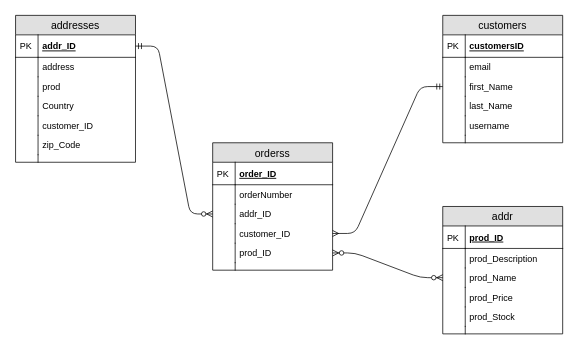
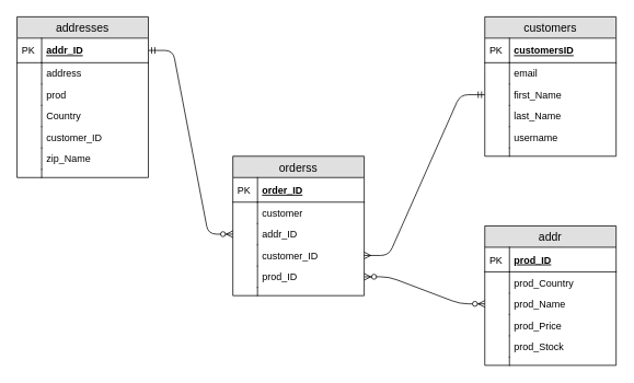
- <mxCell id="52" value="zip_Code" style="shape=partialRectangle;top=0;left=0;right=0;bottom=0;align=left;verticalAlign=top;fillColor=none;spacingLeft=34;spacingRight=4;overflow=hidden;rotatable=0;points=[[0,0.5],[1,0.5]];portConstraint=eastwest;dropTarget=0;fontSize=12;" vertex="1" parent="41"><mxGeometry y="160" width="160" height="26" as="geometry" /></mxCell>
+ <mxCell id="52" value="zip_Name" style="shape=partialRectangle;top=0;left=0;right=0;bottom=0;align=left;verticalAlign=top;fillColor=none;spacingLeft=34;spacingRight=4;overflow=hidden;rotatable=0;points=[[0,0.5],[1,0.5]];portConstraint=eastwest;dropTarget=0;fontSize=12;" vertex="1" parent="41"><mxGeometry y="160" width="160" height="26" as="geometry" /></mxCell>
- <mxCell id="18" value="orderNumber" style="shape=partialRectangle;top=0;left=0;right=0;bottom=0;align=left;verticalAlign=top;fillColor=none;spacingLeft=34;spacingRight=4;overflow=hidden;rotatable=0;points=[[0,0.5],[1,0.5]];portConstraint=eastwest;dropTarget=0;fontSize=12;" vertex="1" parent="15"><mxGeometry y="56" width="160" height="26" as="geometry" /></mxCell>
+ <mxCell id="18" value="customer" style="shape=partialRectangle;top=0;left=0;right=0;bottom=0;align=left;verticalAlign=top;fillColor=none;spacingLeft=34;spacingRight=4;overflow=hidden;rotatable=0;points=[[0,0.5],[1,0.5]];portConstraint=eastwest;dropTarget=0;fontSize=12;" vertex="1" parent="15"><mxGeometry y="56" width="160" height="26" as="geometry" /></mxCell>
- <mxCell id="31" value="prod_Description" style="shape=partialRectangle;top=0;left=0;right=0;bottom=0;align=left;verticalAlign=top;fillColor=none;spacingLeft=34;spacingRight=4;overflow=hidden;rotatable=0;points=[[0,0.5],[1,0.5]];portConstraint=eastwest;dropTarget=0;fontSize=12;" vertex="1" parent="28"><mxGeometry y="56" width="160" height="26" as="geometry" /></mxCell>
+ <mxCell id="31" value="prod_Country" style="shape=partialRectangle;top=0;left=0;right=0;bottom=0;align=left;verticalAlign=top;fillColor=none;spacingLeft=34;spacingRight=4;overflow=hidden;rotatable=0;points=[[0,0.5],[1,0.5]];portConstraint=eastwest;dropTarget=0;fontSize=12;" vertex="1" parent="28"><mxGeometry y="56" width="160" height="26" as="geometry" /></mxCell>
